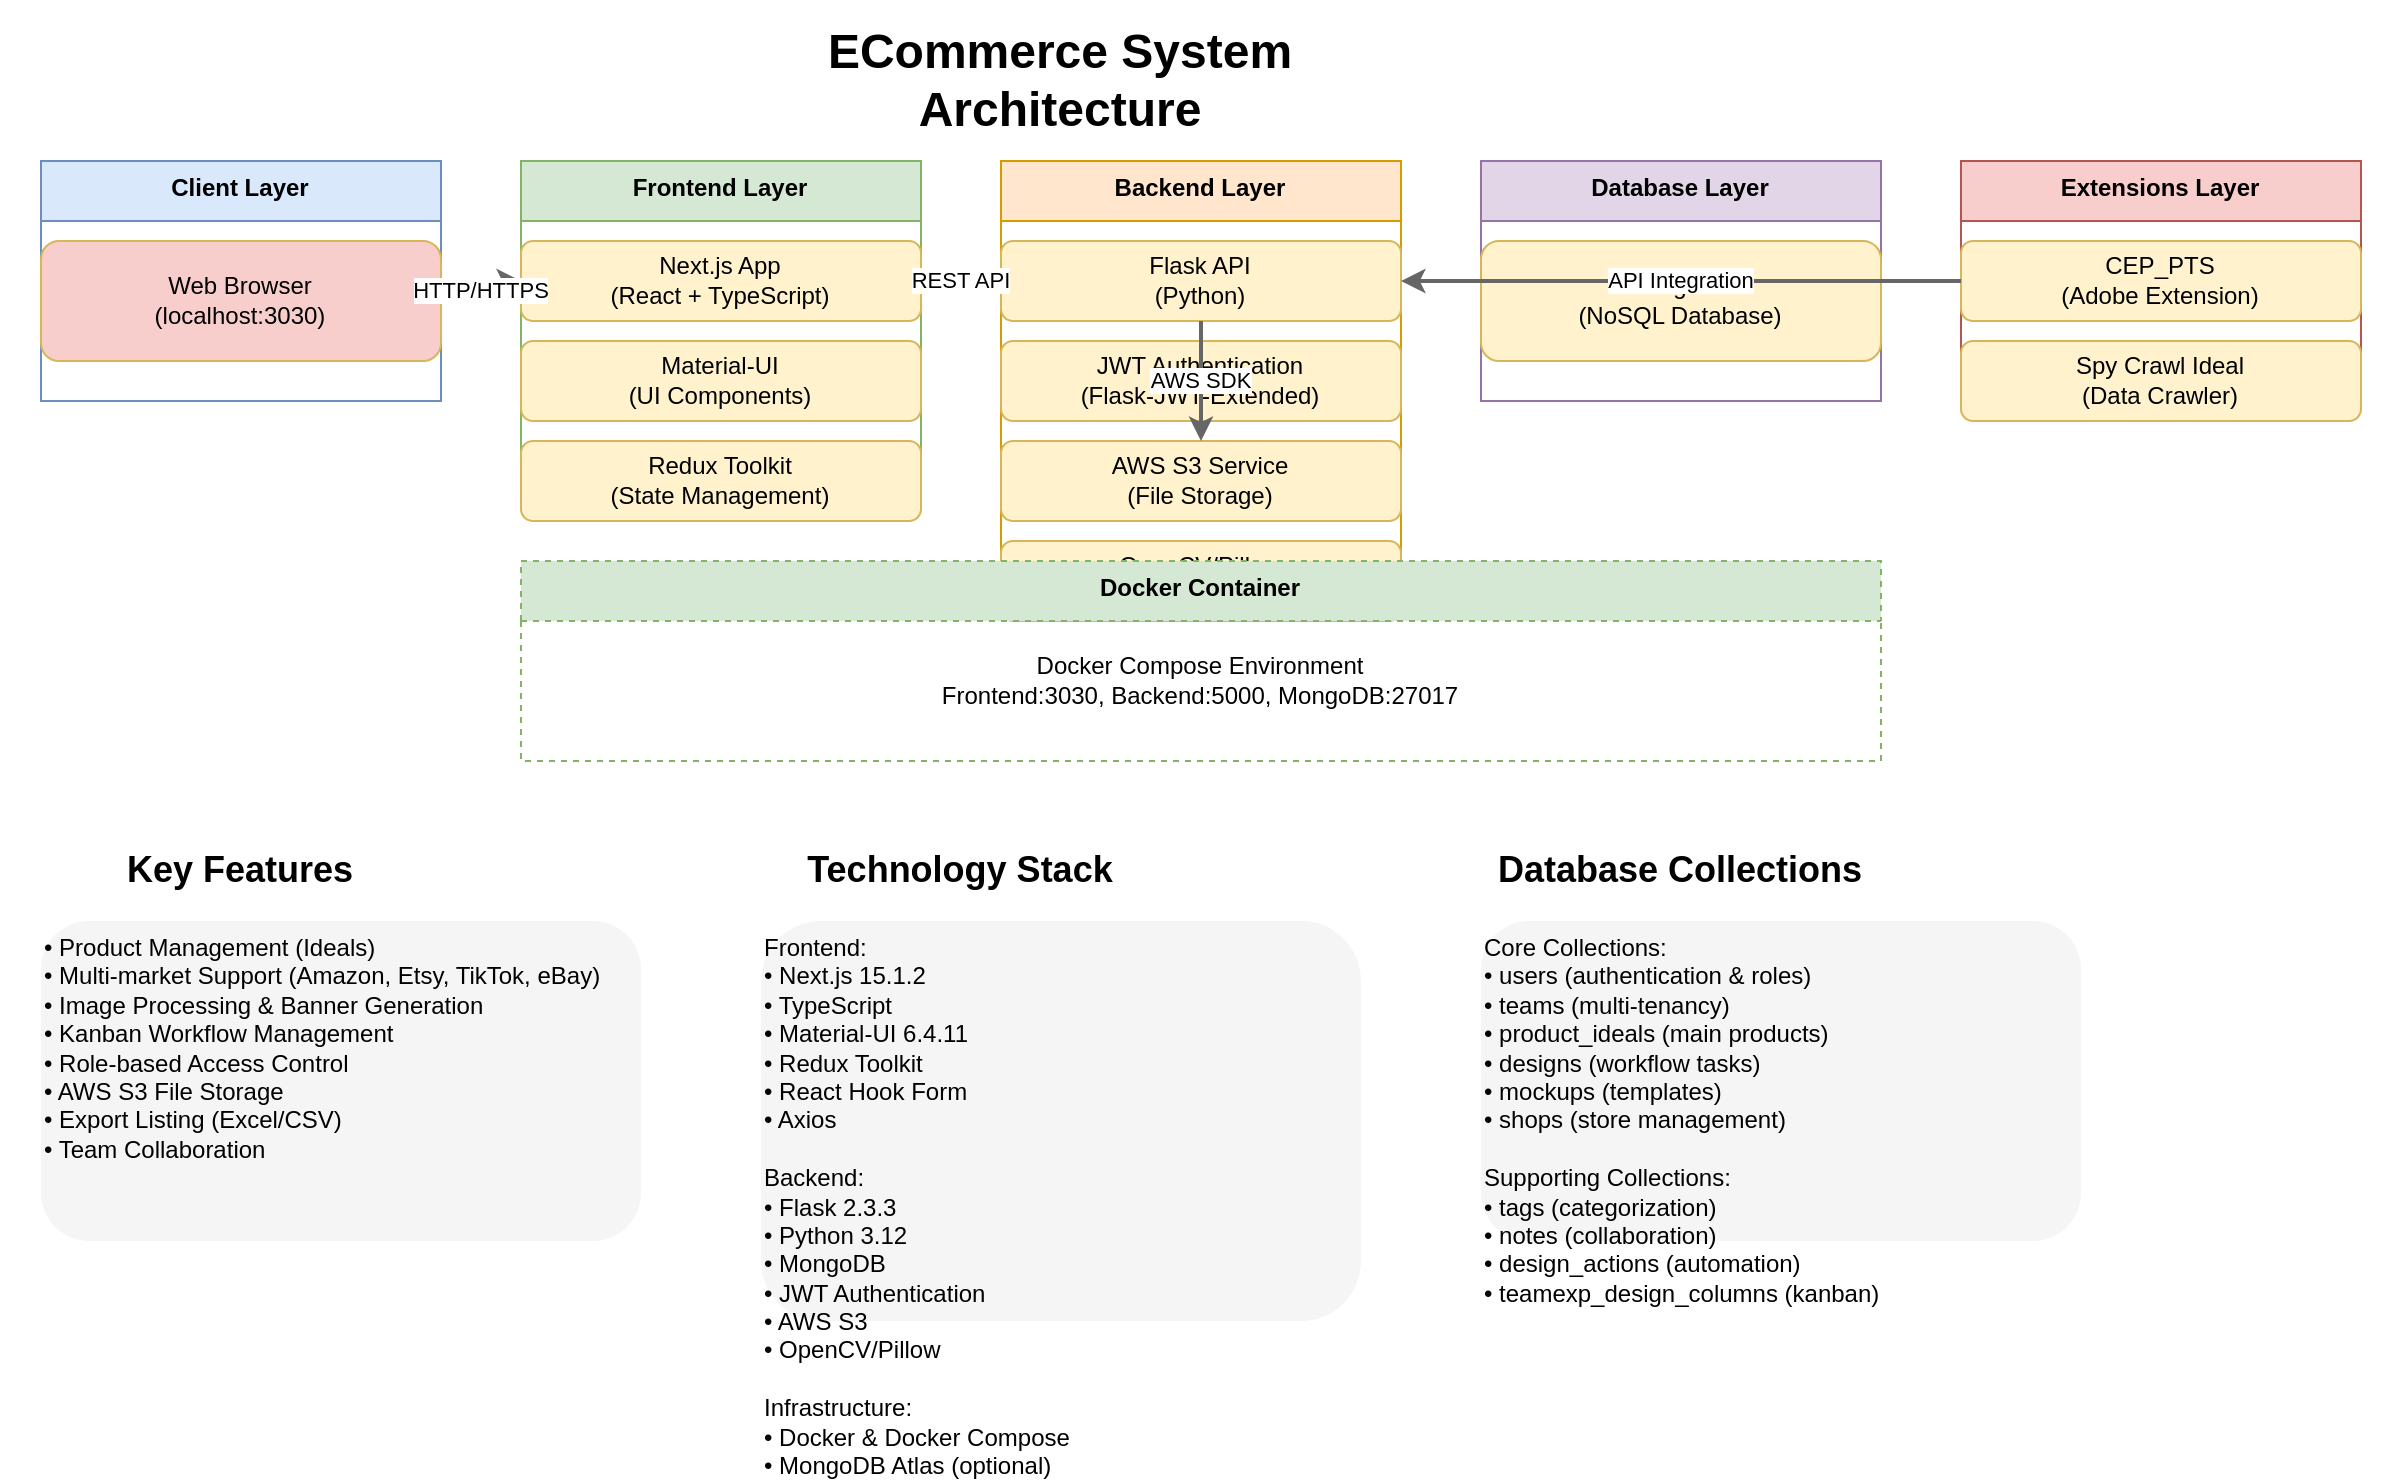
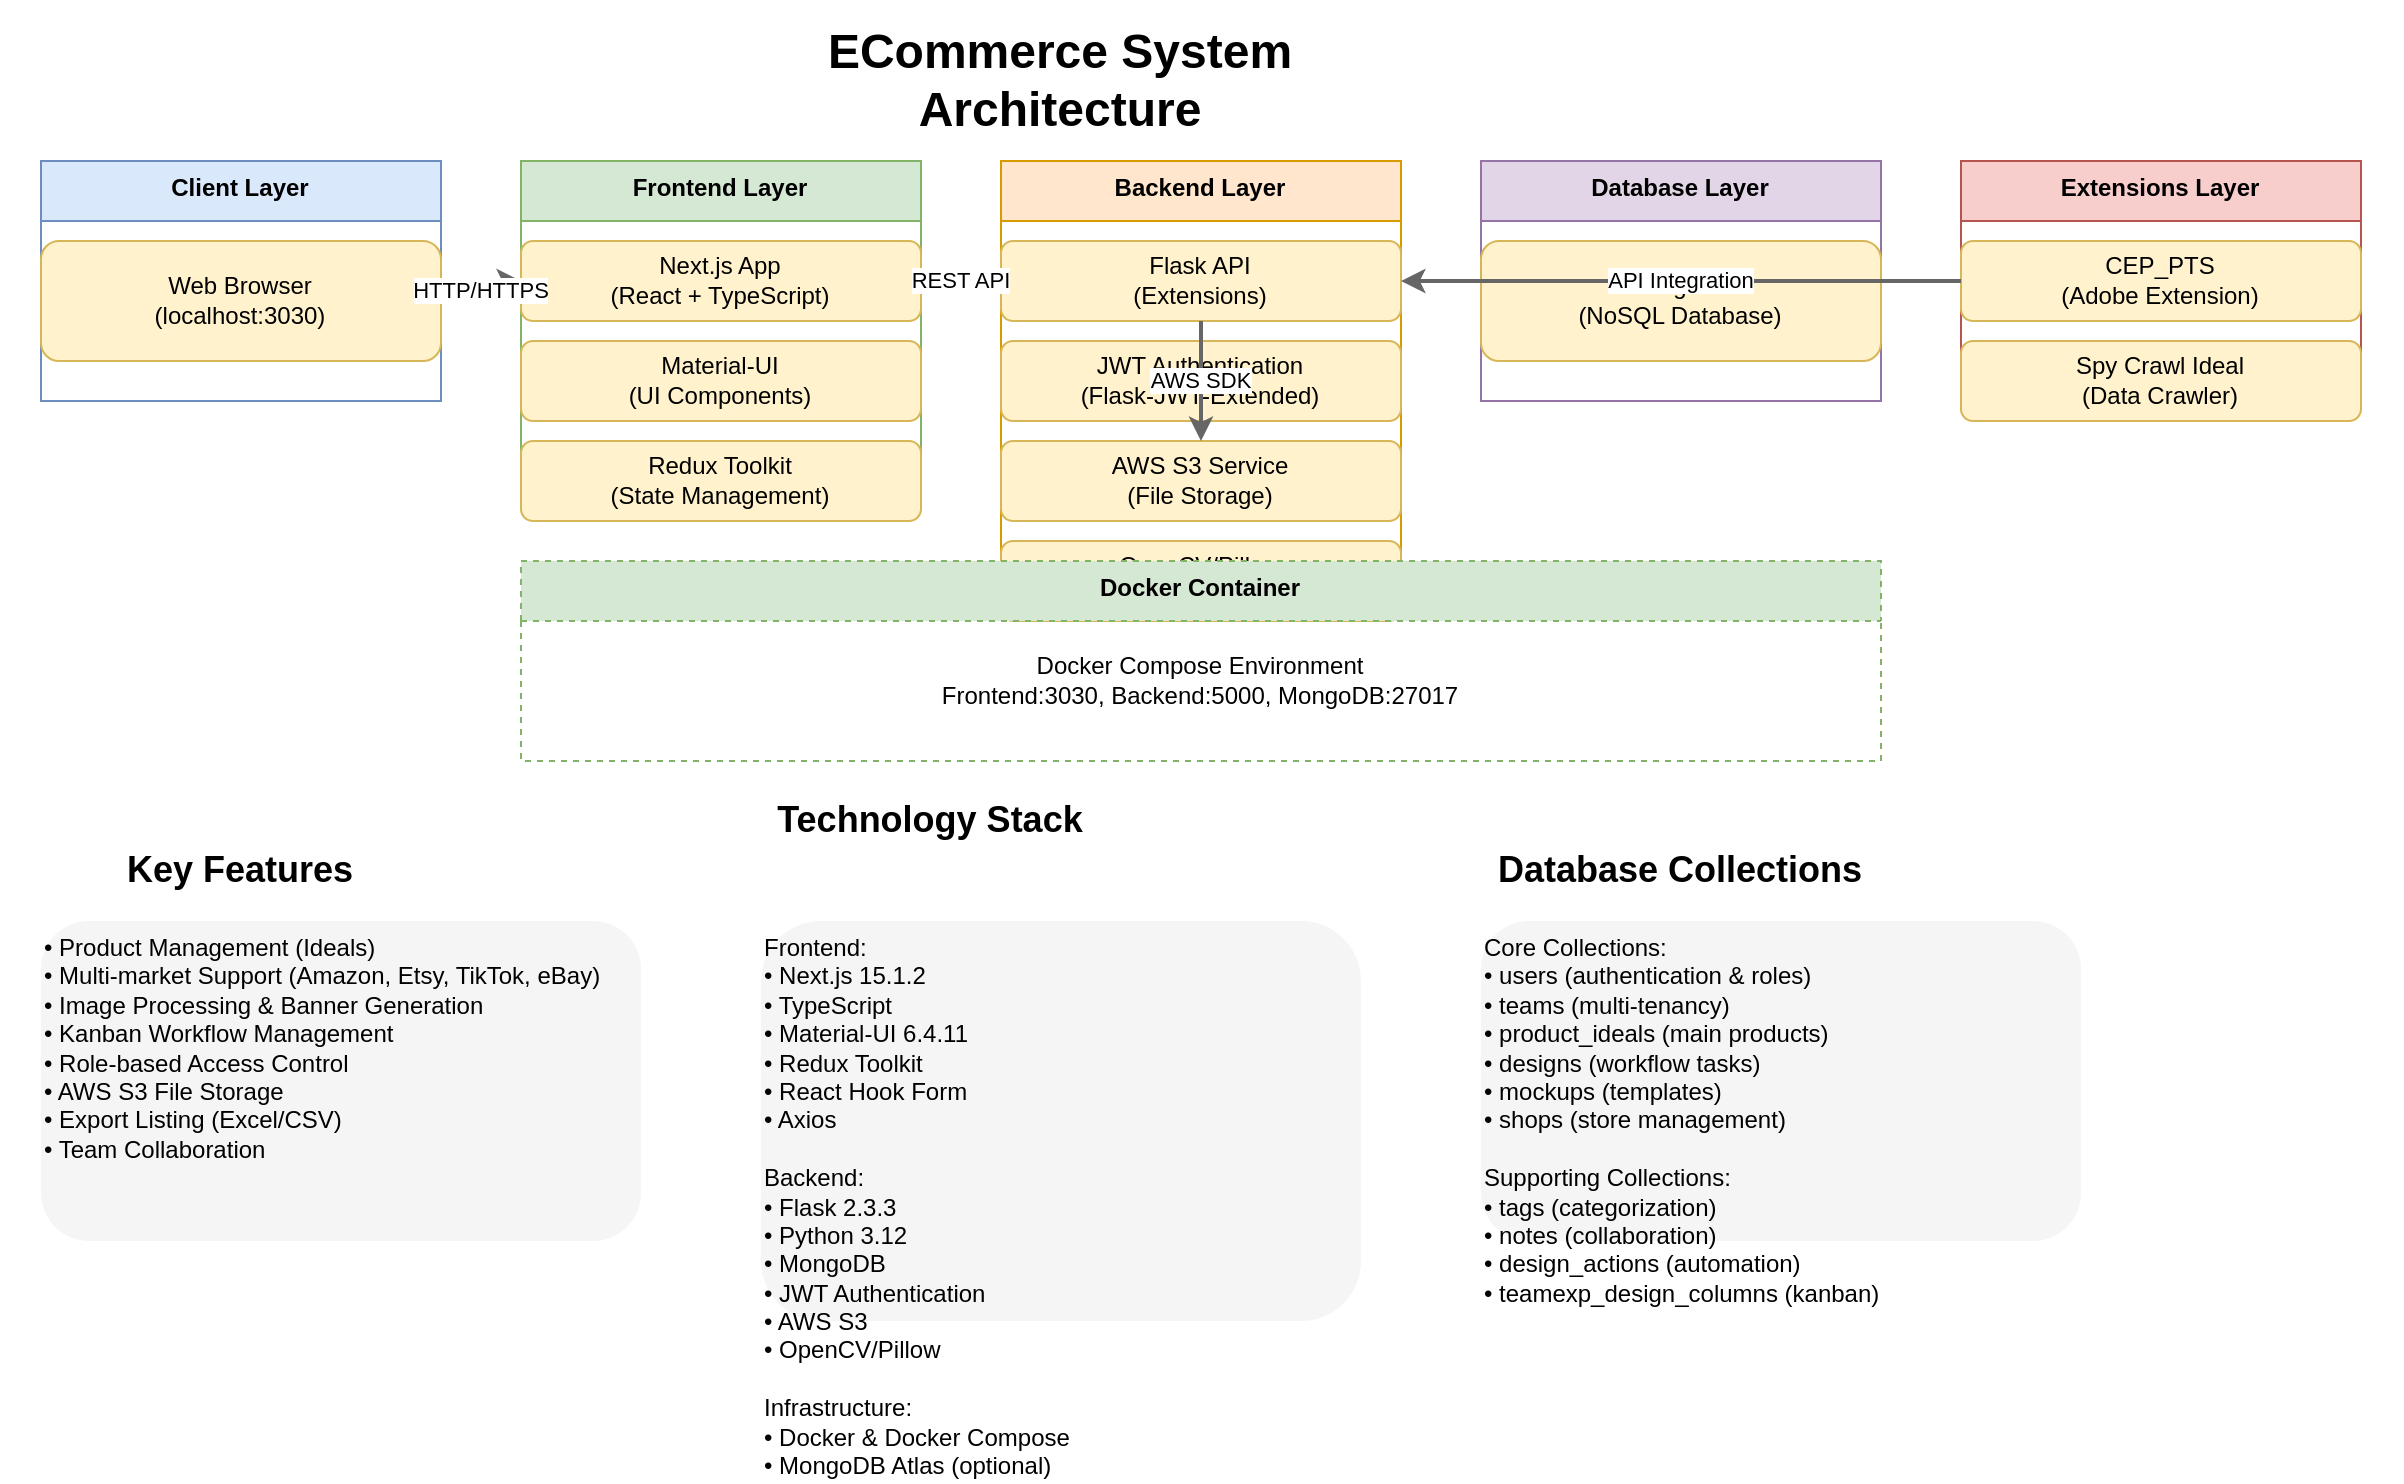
- <mxCell id="10" value="Flask API&#10;(Python)" style="rounded=1;whiteSpace=wrap;html=1;fillColor=#fff2cc;strokeColor=#d6b656;" vertex="1" parent="9"><mxGeometry y="40" width="200" height="40" as="geometry" /></mxCell>
+ <mxCell id="10" value="Flask API&#10;(Extensions)" style="rounded=1;whiteSpace=wrap;html=1;fillColor=#fff2cc;strokeColor=#d6b656;" vertex="1" parent="9"><mxGeometry y="40" width="200" height="40" as="geometry" /></mxCell>
- <mxCell id="4" value="Web Browser&#10;(localhost:3030)" style="rounded=1;whiteSpace=wrap;html=1;fillColor=#f8cecc;strokeColor=#d6b656;" vertex="1" parent="3"><mxGeometry y="40" width="200" height="60" as="geometry" /></mxCell>
+ <mxCell id="4" value="Web Browser&#10;(localhost:3030)" style="rounded=1;whiteSpace=wrap;html=1;fillColor=#fff2cc;strokeColor=#d6b656;" vertex="1" parent="3"><mxGeometry y="40" width="200" height="60" as="geometry" /></mxCell>
- <mxCell id="27" value="Technology Stack" style="text;html=1;strokeColor=none;fillColor=none;align=center;verticalAlign=middle;whiteSpace=wrap;rounded=0;fontSize=18;fontStyle=1;" vertex="1" parent="1"><mxGeometry x="380" y="420" width="200" height="30" as="geometry" /></mxCell>
+ <mxCell id="27" value="Technology Stack" style="text;html=1;strokeColor=none;fillColor=none;align=center;verticalAlign=middle;whiteSpace=wrap;rounded=0;fontSize=18;fontStyle=1;" vertex="1" parent="1"><mxGeometry x="365" y="395" width="200" height="30" as="geometry" /></mxCell>
